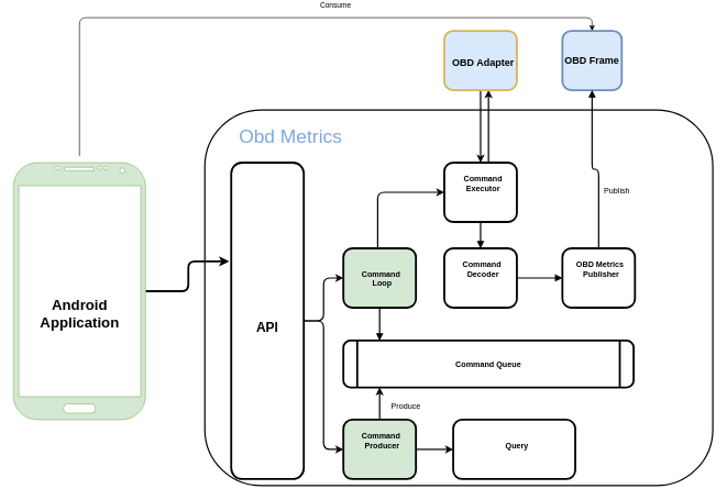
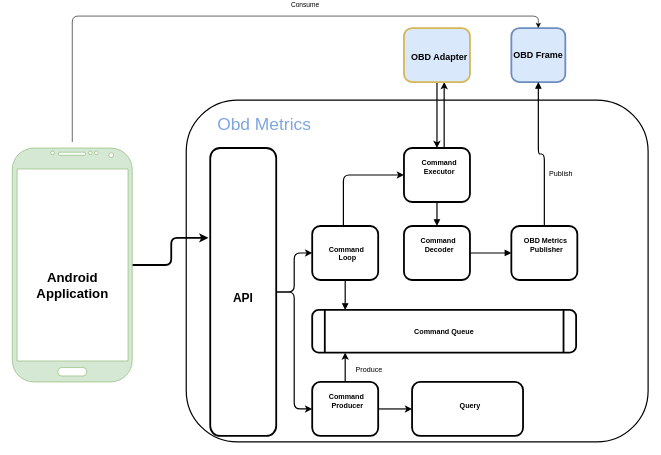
- <mxCell id="5" value="&lt;p style=&quot;margin: 0px ; margin-top: 4px ; text-align: center ; text-decoration: underline&quot;&gt;&lt;/p&gt;&lt;p style=&quot;margin: 0px ; margin-left: 8px&quot;&gt;&lt;br&gt;&lt;/p&gt;&lt;p style=&quot;margin: 0px ; margin-left: 8px&quot;&gt;&lt;br&gt;&lt;/p&gt;&lt;p style=&quot;margin: 0px ; margin-left: 8px&quot;&gt;Command&amp;nbsp;&lt;/p&gt;&lt;p style=&quot;margin: 0px ; margin-left: 8px&quot;&gt;Loop&lt;/p&gt;" style="verticalAlign=middle;align=center;overflow=fill;fontSize=12;fontFamily=Helvetica;html=1;rounded=1;fontStyle=1;strokeWidth=3;fillColor=#d5e8d4;" parent="1" vertex="1"><mxGeometry x="520" y="370" width="110" height="90" as="geometry" /></mxCell>
+ <mxCell id="5" value="&lt;p style=&quot;margin: 0px ; margin-top: 4px ; text-align: center ; text-decoration: underline&quot;&gt;&lt;/p&gt;&lt;p style=&quot;margin: 0px ; margin-left: 8px&quot;&gt;&lt;br&gt;&lt;/p&gt;&lt;p style=&quot;margin: 0px ; margin-left: 8px&quot;&gt;&lt;br&gt;&lt;/p&gt;&lt;p style=&quot;margin: 0px ; margin-left: 8px&quot;&gt;Command&amp;nbsp;&lt;/p&gt;&lt;p style=&quot;margin: 0px ; margin-left: 8px&quot;&gt;Loop&lt;/p&gt;" style="verticalAlign=middle;align=center;overflow=fill;fontSize=12;fontFamily=Helvetica;html=1;rounded=1;fontStyle=1;strokeWidth=3;" parent="1" vertex="1"><mxGeometry x="520" y="370" width="110" height="90" as="geometry" /></mxCell>
- <mxCell id="10" value="&lt;p style=&quot;margin: 0px ; margin-top: 4px ; text-align: center ; text-decoration: underline&quot;&gt;&lt;/p&gt;&lt;p style=&quot;margin: 0px ; margin-left: 8px&quot;&gt;&lt;br&gt;&lt;/p&gt;&lt;p style=&quot;margin: 0px ; margin-left: 8px&quot;&gt;&lt;span&gt;Command&amp;nbsp;&lt;/span&gt;&lt;br&gt;&lt;/p&gt;&lt;p style=&quot;margin: 0px ; margin-left: 8px&quot;&gt;Producer&lt;/p&gt;" style="verticalAlign=middle;align=center;overflow=fill;fontSize=12;fontFamily=Helvetica;html=1;rounded=1;fontStyle=1;strokeWidth=3;fillColor=#d5e8d4;" parent="1" vertex="1"><mxGeometry x="520" y="630" width="110" height="90" as="geometry" /></mxCell>
+ <mxCell id="10" value="&lt;p style=&quot;margin: 0px ; margin-top: 4px ; text-align: center ; text-decoration: underline&quot;&gt;&lt;/p&gt;&lt;p style=&quot;margin: 0px ; margin-left: 8px&quot;&gt;&lt;br&gt;&lt;/p&gt;&lt;p style=&quot;margin: 0px ; margin-left: 8px&quot;&gt;&lt;span&gt;Command&amp;nbsp;&lt;/span&gt;&lt;br&gt;&lt;/p&gt;&lt;p style=&quot;margin: 0px ; margin-left: 8px&quot;&gt;Producer&lt;/p&gt;" style="verticalAlign=middle;align=center;overflow=fill;fontSize=12;fontFamily=Helvetica;html=1;rounded=1;fontStyle=1;strokeWidth=3;" parent="1" vertex="1"><mxGeometry x="520" y="630" width="110" height="90" as="geometry" /></mxCell>
